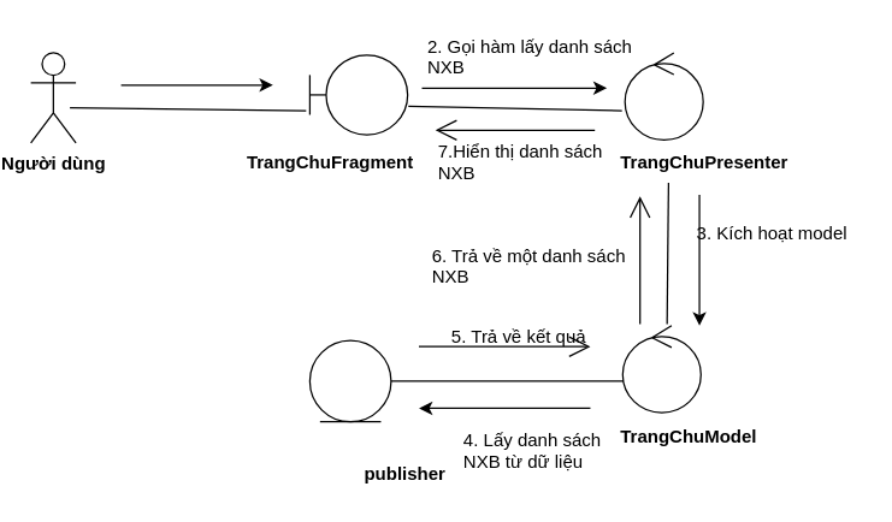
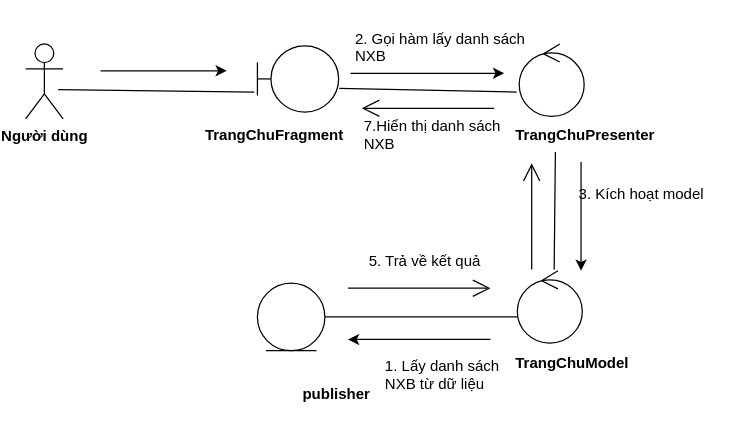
- <mxCell id="26" value="6. Trả về một danh sách&lt;br&gt;NXB&lt;br&gt;" style="text;html=1;resizable=0;points=[];autosize=1;align=left;verticalAlign=top;spacingTop=-4;" vertex="1" parent="1"><mxGeometry x="285" y="160" width="139" height="28" as="geometry" /></mxCell>
- <mxCell id="25" value="5. Trả về kết quả" style="text;html=1;resizable=0;points=[];autosize=1;align=left;verticalAlign=top;spacingTop=-4;" vertex="1" parent="1"><mxGeometry x="298" y="214" width="100" height="14" as="geometry" /></mxCell>
+ <mxCell id="25" value="5. Trả về kết quả" style="text;html=1;resizable=0;points=[];autosize=1;align=left;verticalAlign=top;spacingTop=-4;" vertex="1" parent="1"><mxGeometry x="293" y="199" width="100" height="14" as="geometry" /></mxCell>
- <mxCell id="24" value="4. Lấy danh sách&lt;br&gt;NXB từ dữ liệu&lt;br&gt;" style="text;html=1;resizable=0;points=[];autosize=1;align=left;verticalAlign=top;spacingTop=-4;" vertex="1" parent="1"><mxGeometry x="306" y="283" width="101" height="28" as="geometry" /></mxCell>
+ <mxCell id="24" value="1. Lấy danh sách&lt;br&gt;NXB từ dữ liệu&lt;br&gt;" style="text;html=1;resizable=0;points=[];autosize=1;align=left;verticalAlign=top;spacingTop=-4;" vertex="1" parent="1"><mxGeometry x="306" y="283" width="101" height="28" as="geometry" /></mxCell>
